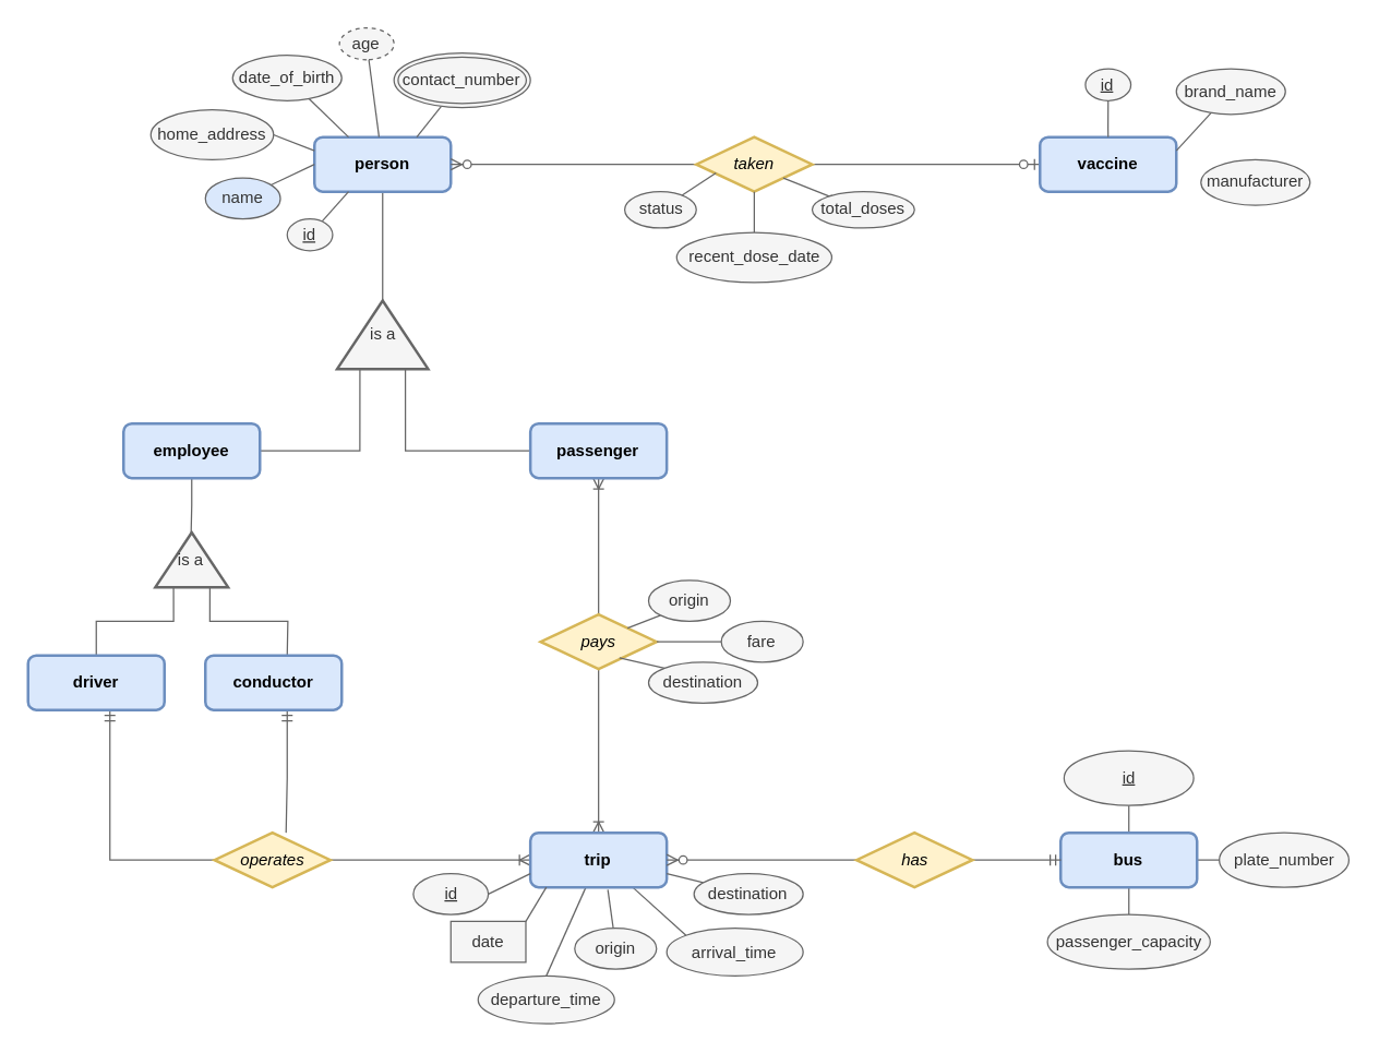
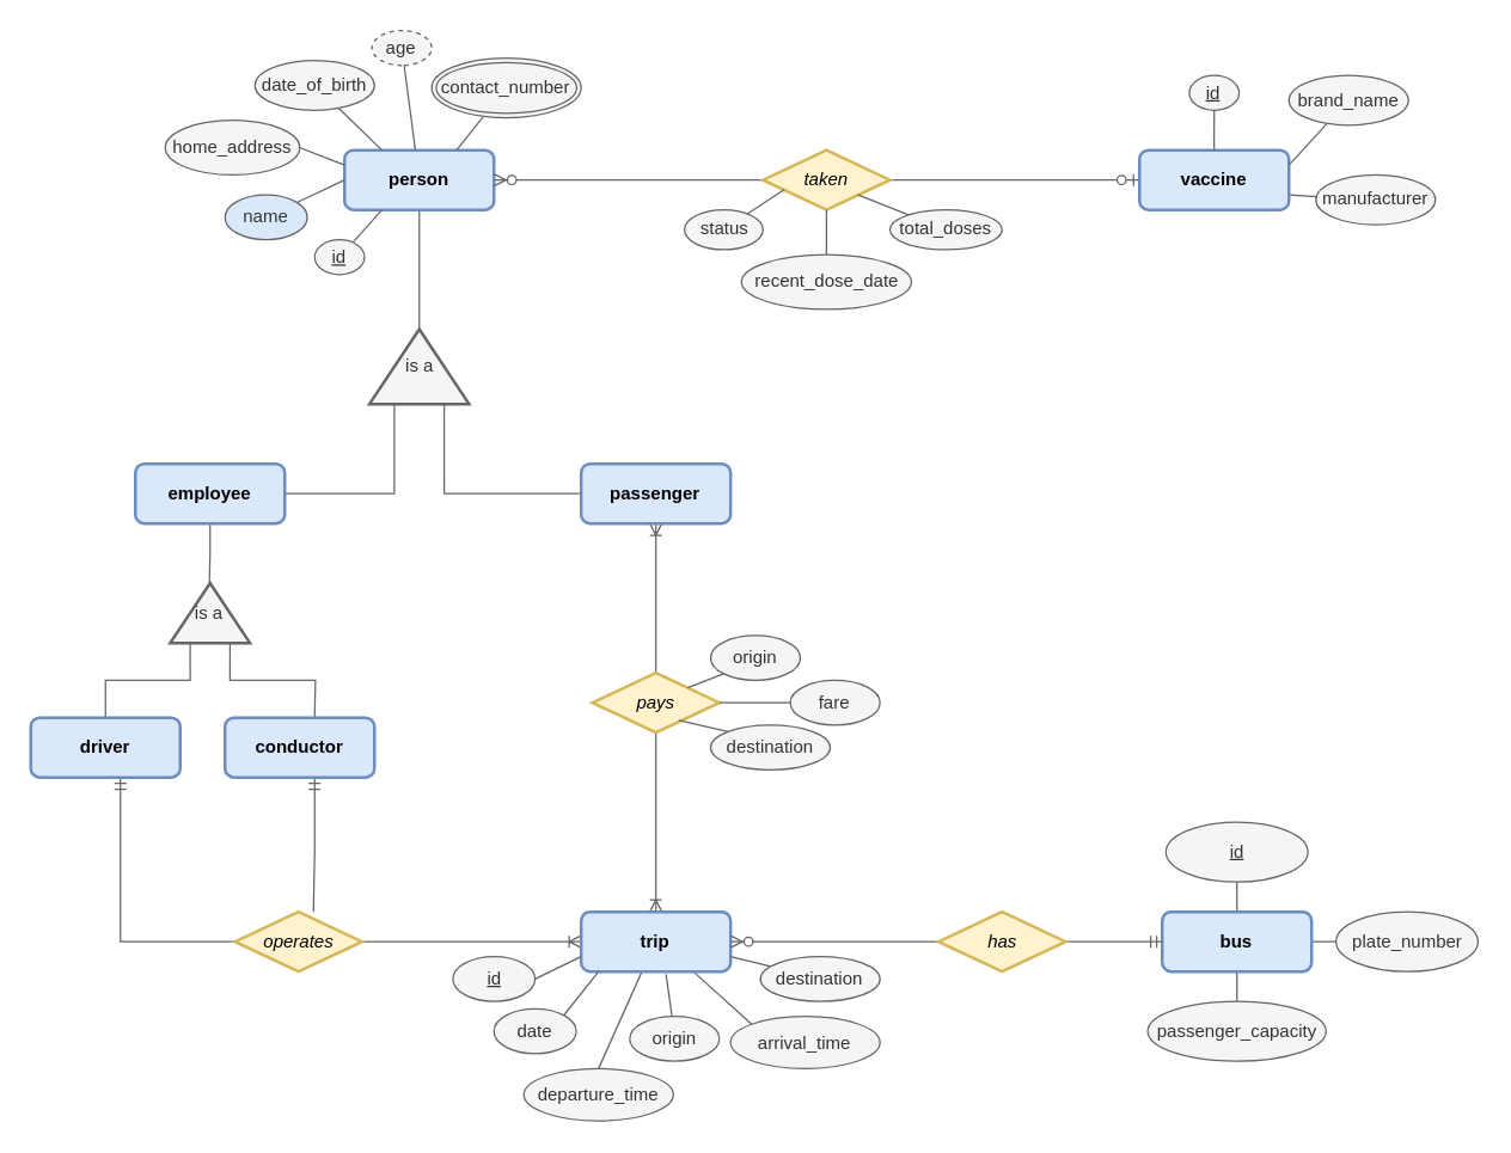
+ <mxCell id="19" style="rounded=0;orthogonalLoop=1;jettySize=auto;html=1;startArrow=none;startFill=0;endArrow=none;endFill=0;exitX=1;exitY=0.75;exitDx=0;exitDy=0;fillColor=#f5f5f5;strokeColor=#666666;" parent="1" source="20" target="29" edge="1"><mxGeometry relative="1" as="geometry"><mxPoint x="872" y="130" as="sourcePoint" /></mxGeometry></mxCell>
- <mxCell id="64" value="date" style="whiteSpace=wrap;html=1;direction=south;fillColor=#f5f5f5;strokeColor=#666666;fontColor=#333333;rounded=0;" parent="1" vertex="1"><mxGeometry x="330" y="675" width="55" height="30" as="geometry" /></mxCell>
+ <mxCell id="64" value="date" style="ellipse;whiteSpace=wrap;html=1;direction=south;fillColor=#f5f5f5;strokeColor=#666666;fontColor=#333333;" parent="1" vertex="1"><mxGeometry x="330" y="675" width="55" height="30" as="geometry" /></mxCell>
